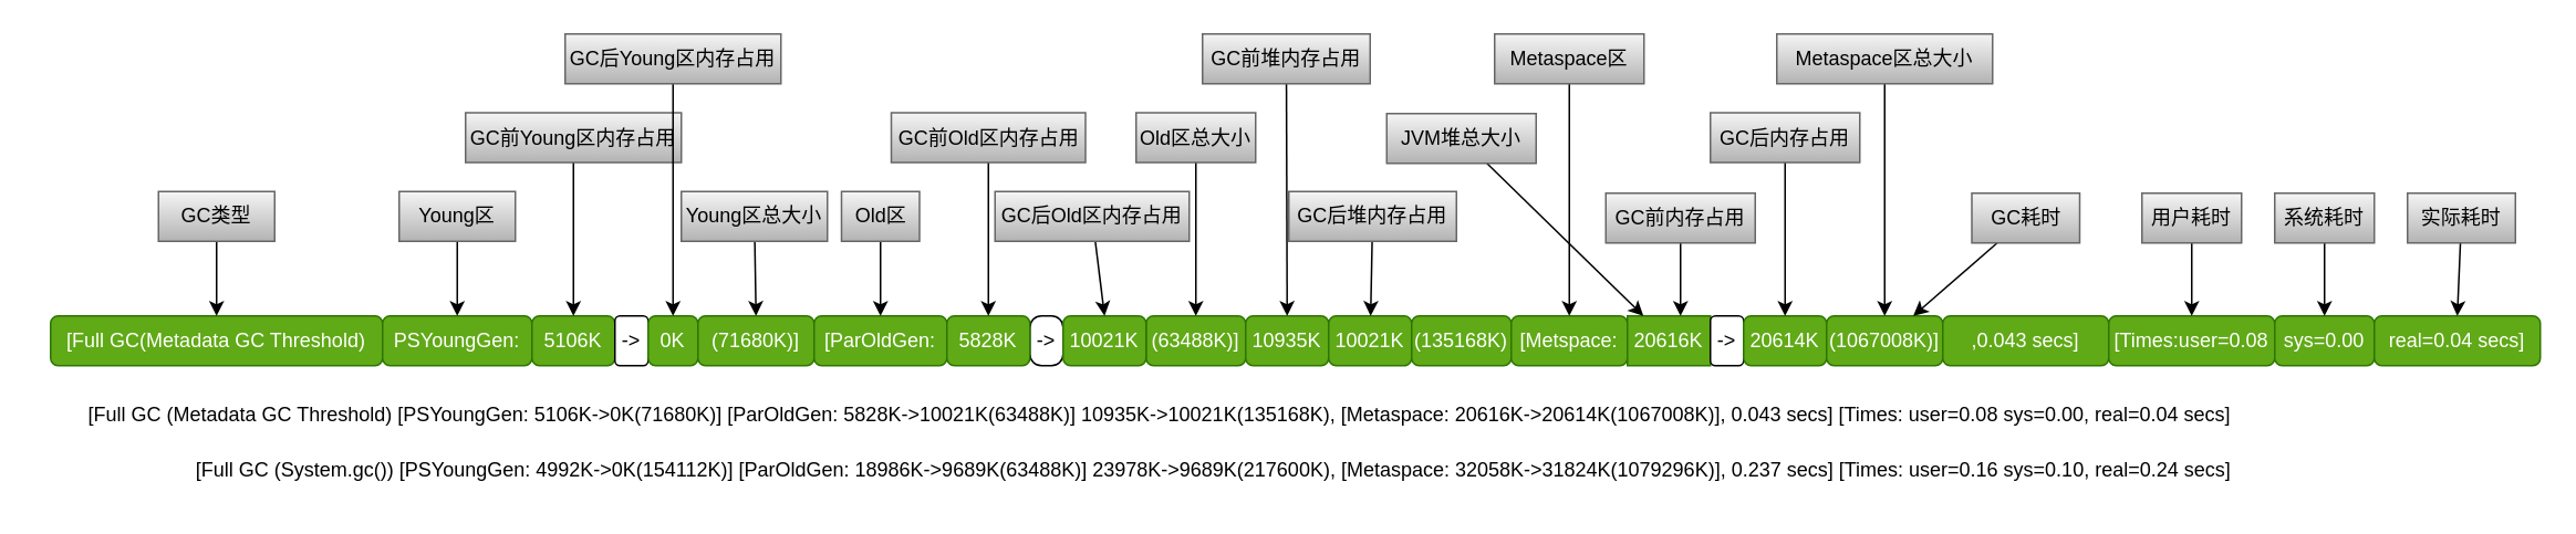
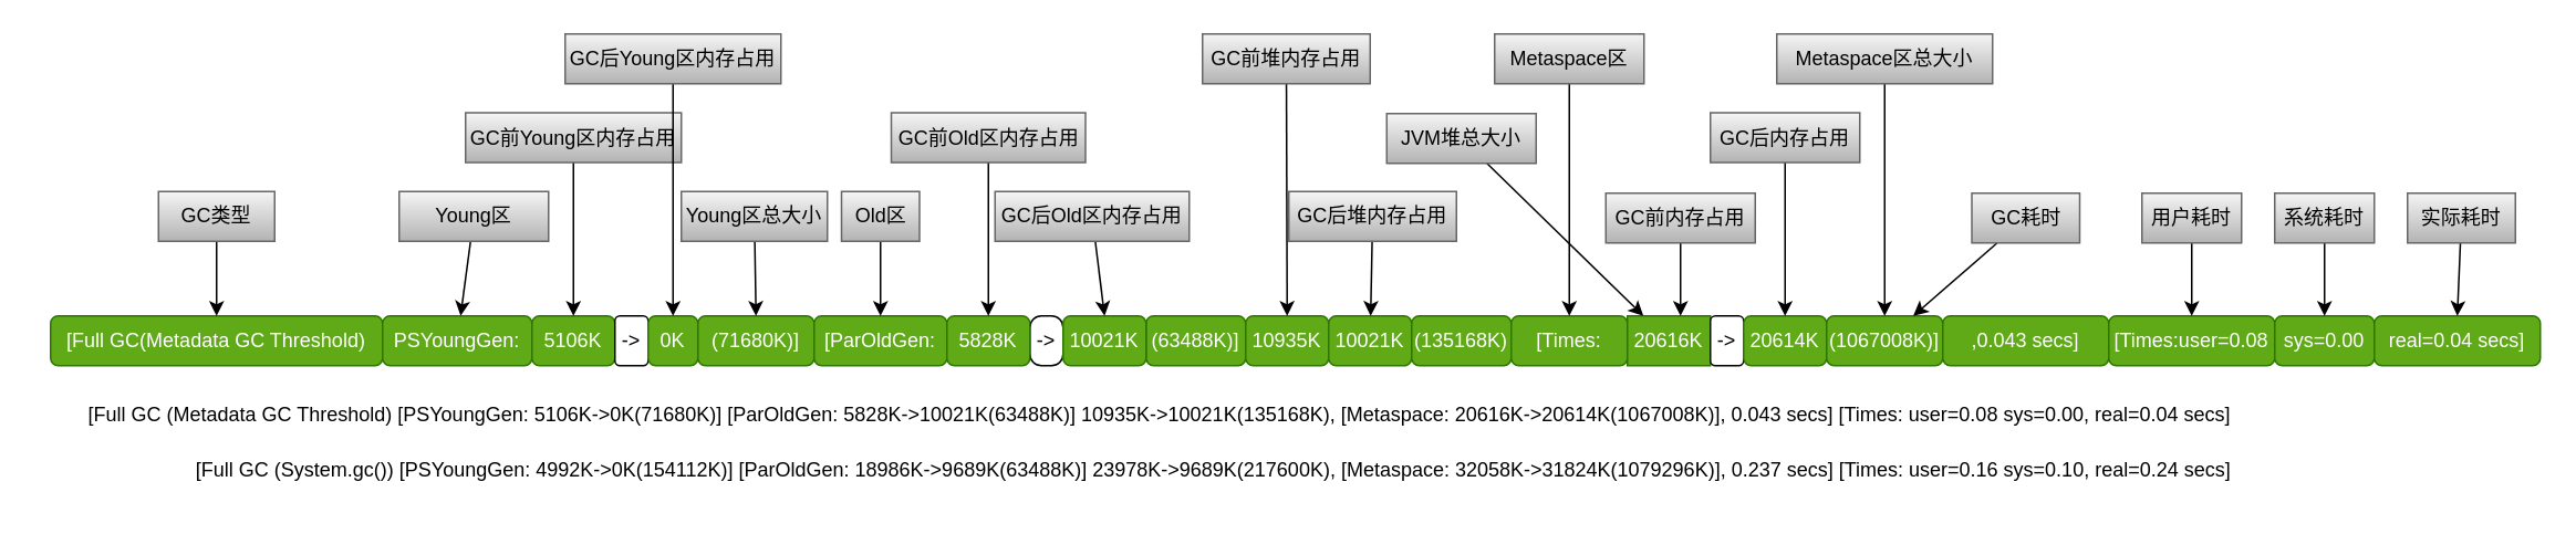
- <mxCell id="44" value="Old区总大小" style="rounded=0;whiteSpace=wrap;html=1;gradientColor=#b3b3b3;fillColor=#f5f5f5;strokeColor=#666666;" vertex="1" parent="1"><mxGeometry x="684" y="67.5" width="72" height="30" as="geometry" /></mxCell>
- <mxCell id="29" value="Young区" style="rounded=0;whiteSpace=wrap;html=1;gradientColor=#b3b3b3;fillColor=#f5f5f5;strokeColor=#666666;" vertex="1" parent="1"><mxGeometry x="240" y="115" width="70" height="30" as="geometry" /></mxCell>
+ <mxCell id="29" value="Young区" style="rounded=0;whiteSpace=wrap;html=1;gradientColor=#b3b3b3;fillColor=#f5f5f5;strokeColor=#666666;" vertex="1" parent="1"><mxGeometry x="240" y="115" width="90" height="30" as="geometry" /></mxCell>
- <mxCell id="43" style="edgeStyle=none;rounded=0;orthogonalLoop=1;jettySize=auto;html=1;entryX=0.5;entryY=0;entryDx=0;entryDy=0;" edge="1" parent="1" source="44" target="13"><mxGeometry relative="1" as="geometry" /></mxCell>
- <mxCell id="17" value="[Metspace:" style="rounded=1;whiteSpace=wrap;html=1;fillColor=#60a917;strokeColor=#2D7600;fontColor=#ffffff;" vertex="1" parent="1"><mxGeometry x="910" y="190" width="70" height="30" as="geometry" /></mxCell>
+ <mxCell id="17" value="[Times:" style="rounded=1;whiteSpace=wrap;html=1;fillColor=#60a917;strokeColor=#2D7600;fontColor=#ffffff;" vertex="1" parent="1"><mxGeometry x="910" y="190" width="70" height="30" as="geometry" /></mxCell>
